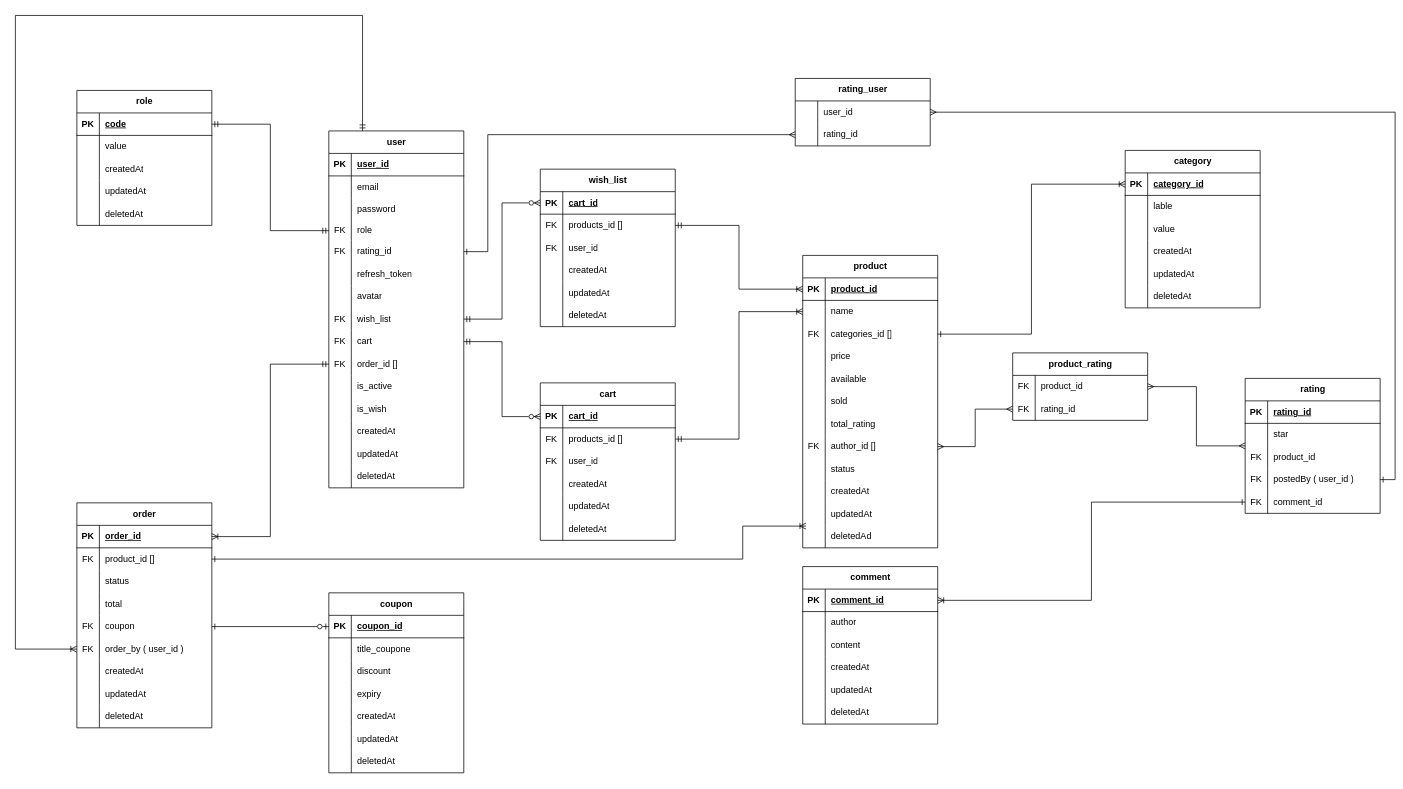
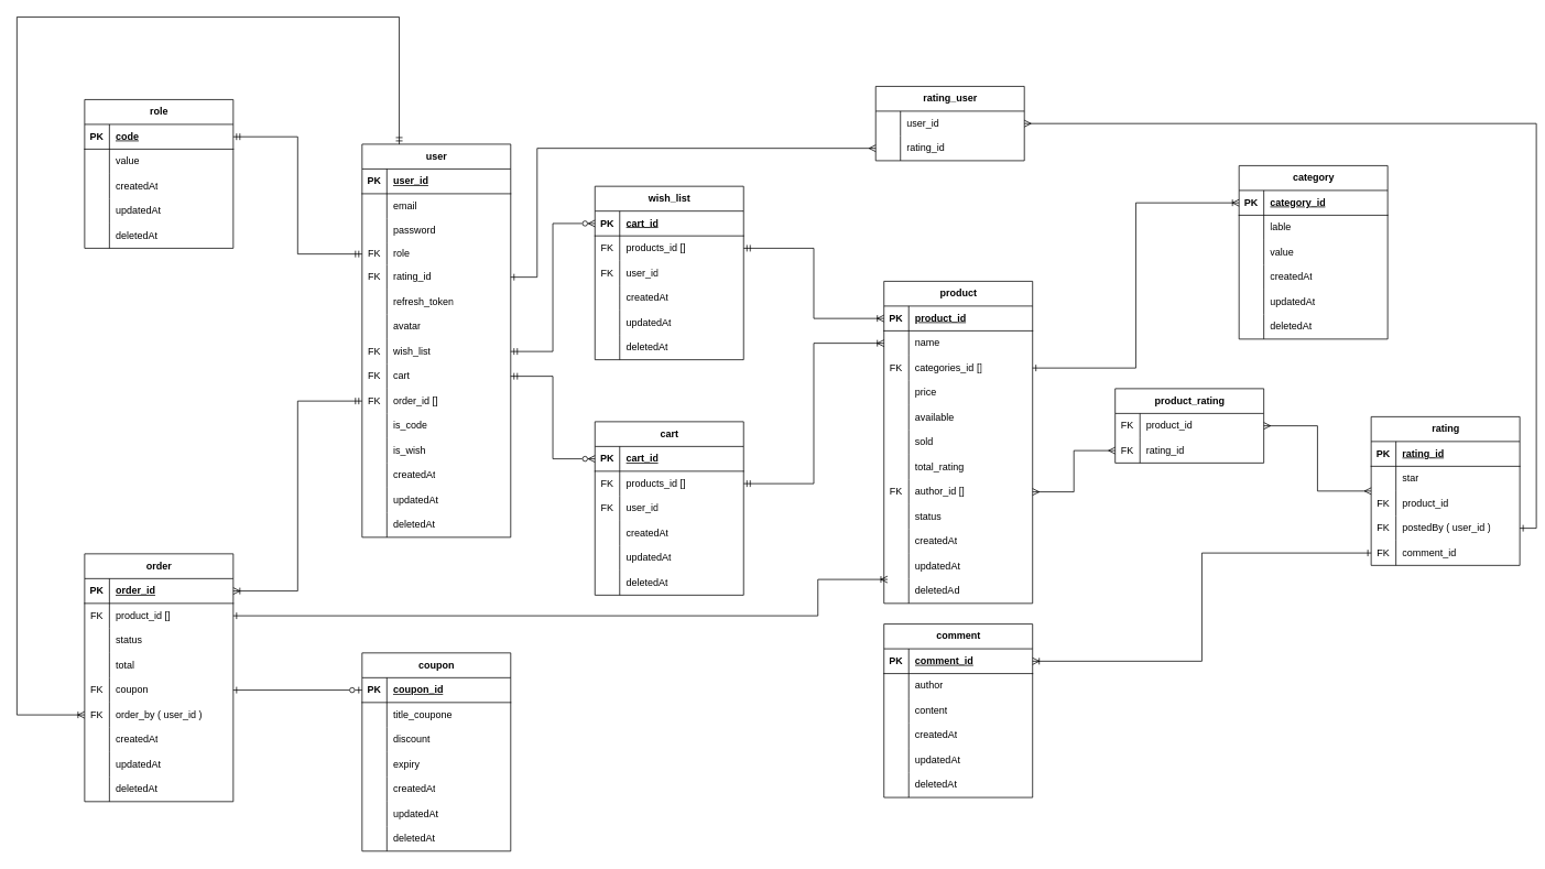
- <mxCell id="35" value="is_active" style="shape=partialRectangle;connectable=0;fillColor=none;top=0;left=0;bottom=0;right=0;align=left;spacingLeft=6;overflow=hidden;whiteSpace=wrap;html=1;" parent="33" vertex="1"><mxGeometry x="30" width="150" height="30" as="geometry"><mxRectangle width="150" height="30" as="alternateBounds" /></mxGeometry></mxCell>
+ <mxCell id="35" value="is_code" style="shape=partialRectangle;connectable=0;fillColor=none;top=0;left=0;bottom=0;right=0;align=left;spacingLeft=6;overflow=hidden;whiteSpace=wrap;html=1;" parent="33" vertex="1"><mxGeometry x="30" width="150" height="30" as="geometry"><mxRectangle width="150" height="30" as="alternateBounds" /></mxGeometry></mxCell>
